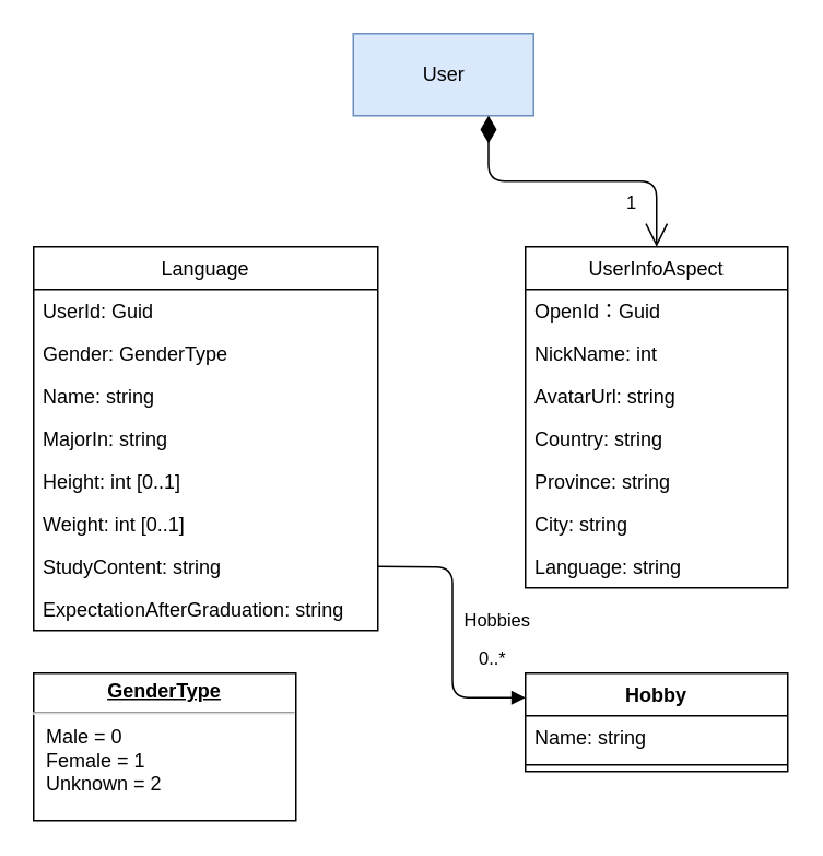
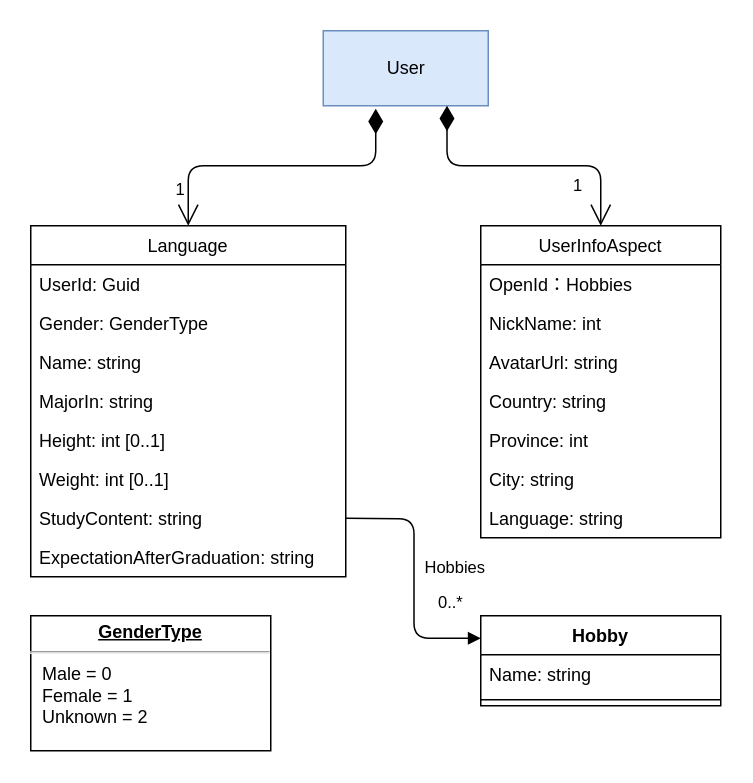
+ <mxCell id="12" value="1" style="endArrow=open;html=1;endSize=12;startArrow=diamondThin;startSize=14;startFill=1;edgeStyle=orthogonalEdgeStyle;align=left;verticalAlign=bottom;exitX=0.318;exitY=1.04;exitDx=0;exitDy=0;exitPerimeter=0;" parent="1" source="11" target="2" edge="1"><mxGeometry x="0.849" y="-10" relative="1" as="geometry"><mxPoint x="230" y="240" as="sourcePoint" /><mxPoint x="390" y="240" as="targetPoint" /><mxPoint as="offset" /></mxGeometry></mxCell>
- <mxCell id="14" value="OpenId：Guid" style="text;strokeColor=none;fillColor=none;align=left;verticalAlign=top;spacingLeft=4;spacingRight=4;overflow=hidden;rotatable=0;points=[[0,0.5],[1,0.5]];portConstraint=eastwest;" parent="13" vertex="1"><mxGeometry y="26" width="160" height="26" as="geometry" /></mxCell>
+ <mxCell id="14" value="OpenId：Hobbies" style="text;strokeColor=none;fillColor=none;align=left;verticalAlign=top;spacingLeft=4;spacingRight=4;overflow=hidden;rotatable=0;points=[[0,0.5],[1,0.5]];portConstraint=eastwest;" parent="13" vertex="1"><mxGeometry y="26" width="160" height="26" as="geometry" /></mxCell>
- <mxCell id="18" value="Province: string" style="text;strokeColor=none;fillColor=none;align=left;verticalAlign=top;spacingLeft=4;spacingRight=4;overflow=hidden;rotatable=0;points=[[0,0.5],[1,0.5]];portConstraint=eastwest;" parent="13" vertex="1"><mxGeometry y="130" width="160" height="26" as="geometry" /></mxCell>
+ <mxCell id="18" value="Province: int" style="text;strokeColor=none;fillColor=none;align=left;verticalAlign=top;spacingLeft=4;spacingRight=4;overflow=hidden;rotatable=0;points=[[0,0.5],[1,0.5]];portConstraint=eastwest;" parent="13" vertex="1"><mxGeometry y="130" width="160" height="26" as="geometry" /></mxCell>
